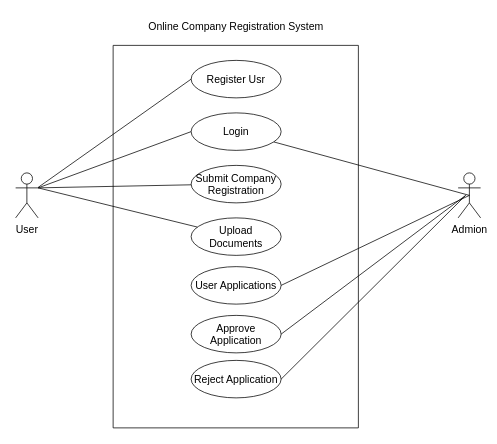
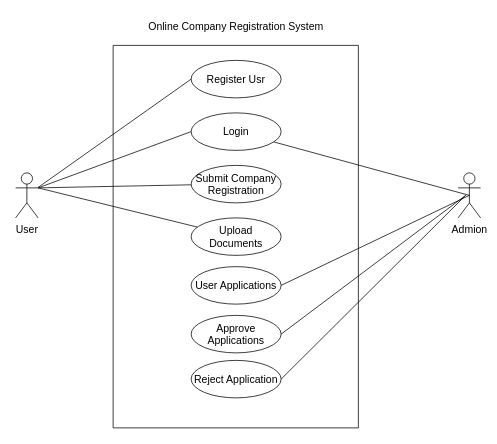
- <mxCell id="9" value="&lt;font style=&quot;font-size: 14px;&quot;&gt;Approve Application&lt;/font&gt;" style="ellipse;whiteSpace=wrap;html=1;" vertex="1" parent="2"><mxGeometry x="104" y="360" width="120" height="50" as="geometry" /></mxCell>
+ <mxCell id="9" value="&lt;font style=&quot;font-size: 14px;&quot;&gt;Approve Applications&lt;/font&gt;" style="ellipse;whiteSpace=wrap;html=1;" vertex="1" parent="2"><mxGeometry x="104" y="360" width="120" height="50" as="geometry" /></mxCell>
